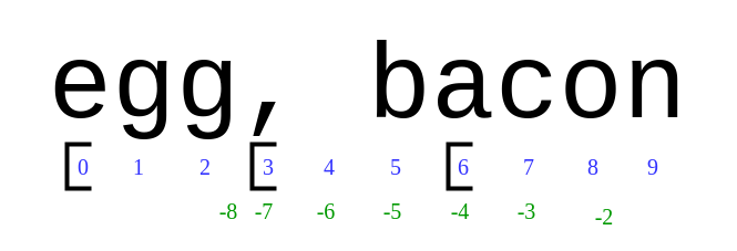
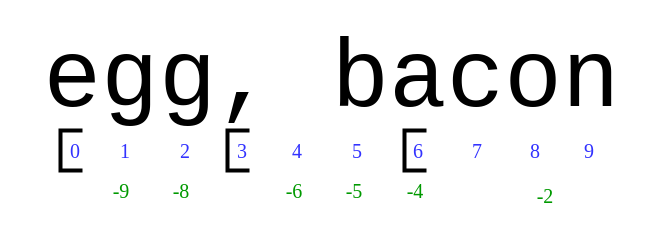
+ <mxCell id="4" value="&lt;font style=&quot;font-size: 20px&quot; face=&quot;Comic Sans MS&quot;&gt;-9&lt;/font&gt;" style="text;html=1;strokeColor=none;fillColor=none;align=center;verticalAlign=middle;whiteSpace=wrap;rounded=0;fontFamily=Courier New;fontSize=48;fontColor=#009900;" parent="1" vertex="1"><mxGeometry x="109" y="170" width="24" height="30" as="geometry" /></mxCell>
- <mxCell id="5" value="&lt;font style=&quot;font-size: 20px&quot; face=&quot;Comic Sans MS&quot;&gt;-8&lt;/font&gt;" style="text;html=1;strokeColor=none;fillColor=none;align=center;verticalAlign=middle;whiteSpace=wrap;rounded=0;fontFamily=Courier New;fontSize=48;fontColor=#009900;" parent="1" vertex="1"><mxGeometry x="194" y="170" width="24" height="30" as="geometry" /></mxCell>
+ <mxCell id="5" value="&lt;font style=&quot;font-size: 20px&quot; face=&quot;Comic Sans MS&quot;&gt;-8&lt;/font&gt;" style="text;html=1;strokeColor=none;fillColor=none;align=center;verticalAlign=middle;whiteSpace=wrap;rounded=0;fontFamily=Courier New;fontSize=48;fontColor=#009900;" parent="1" vertex="1"><mxGeometry x="169" y="170" width="24" height="30" as="geometry" /></mxCell>
- <mxCell id="6" value="&lt;font style=&quot;font-size: 20px&quot; face=&quot;Comic Sans MS&quot;&gt;-7&lt;/font&gt;" style="text;html=1;strokeColor=none;fillColor=none;align=center;verticalAlign=middle;whiteSpace=wrap;rounded=0;fontFamily=Courier New;fontSize=48;fontColor=#009900;" parent="1" vertex="1"><mxGeometry x="226" y="170" width="24" height="30" as="geometry" /></mxCell>
- <mxCell id="10" value="&lt;font style=&quot;font-size: 20px&quot; face=&quot;Comic Sans MS&quot;&gt;-3&lt;/font&gt;" style="text;html=1;strokeColor=none;fillColor=none;align=center;verticalAlign=middle;whiteSpace=wrap;rounded=0;fontFamily=Courier New;fontSize=48;fontColor=#009900;" parent="1" vertex="1"><mxGeometry x="463" y="170" width="24" height="30" as="geometry" /></mxCell>
